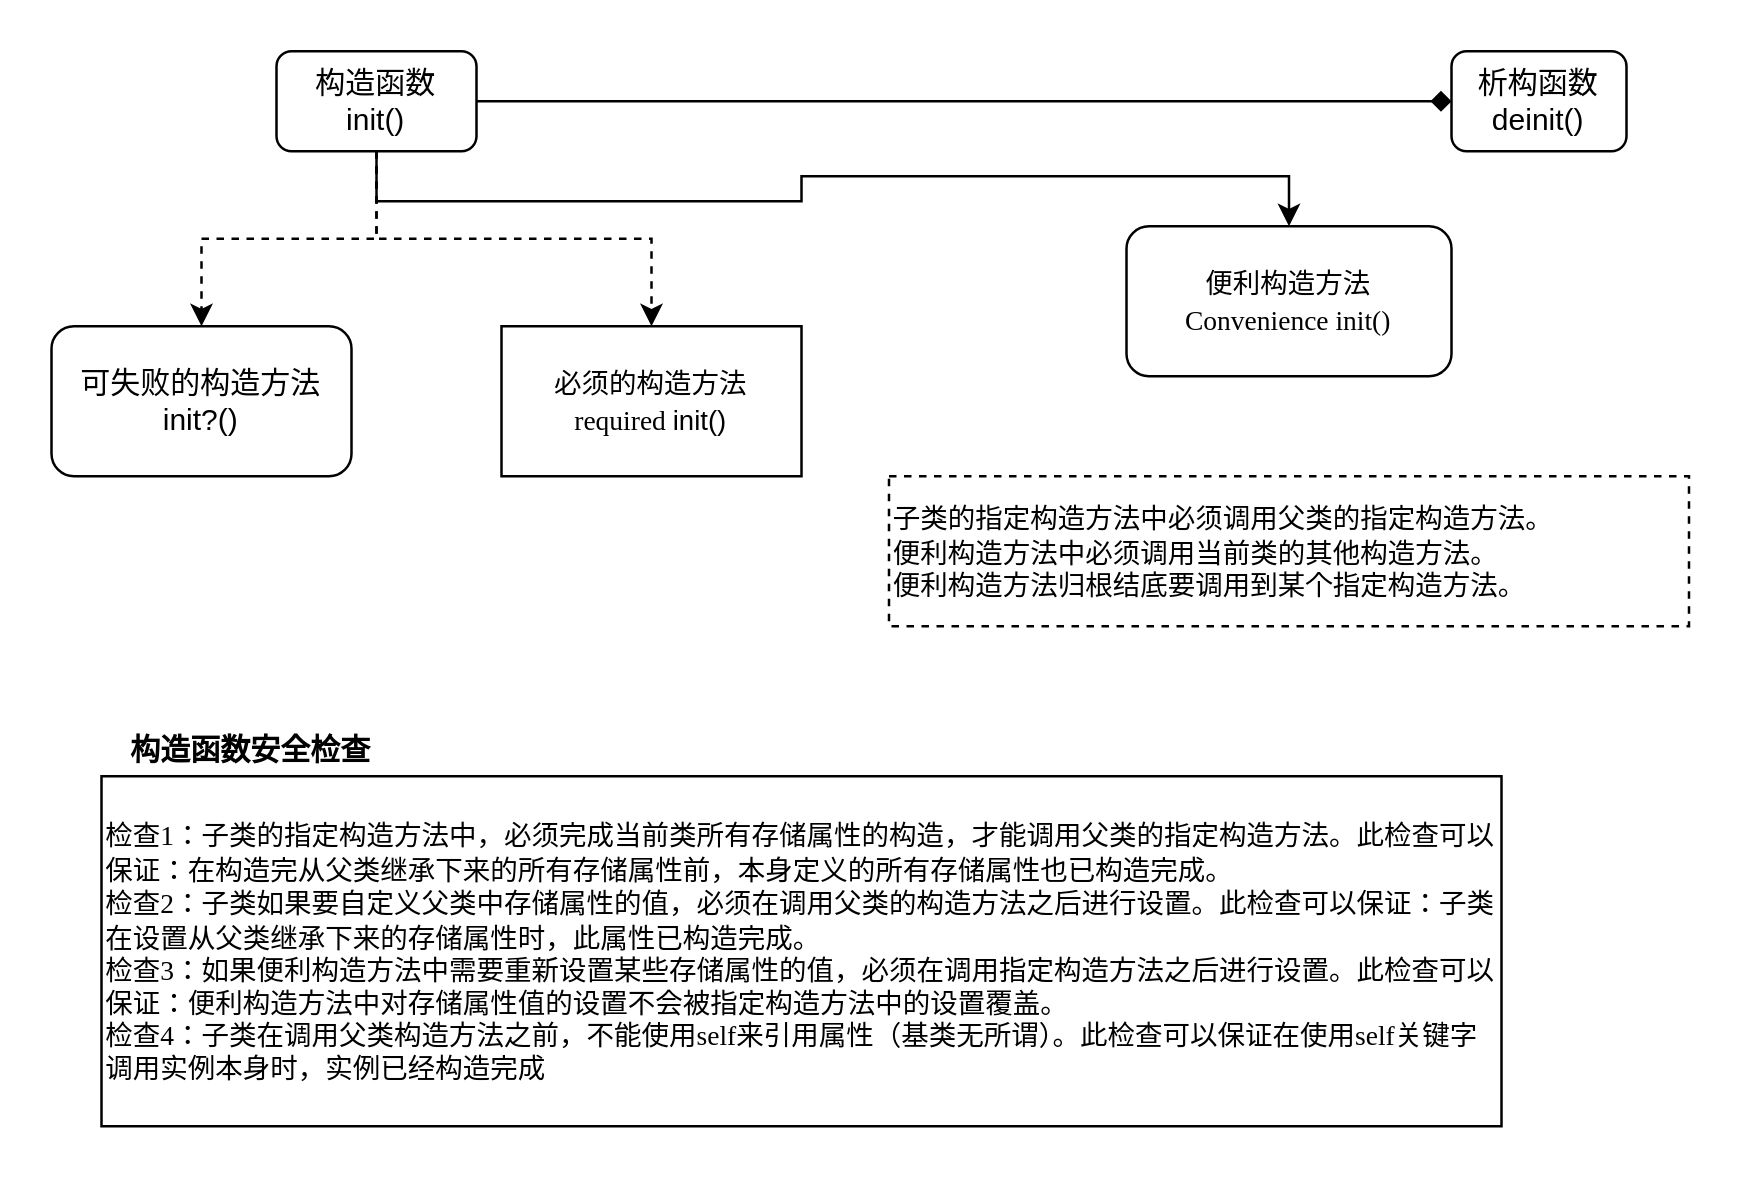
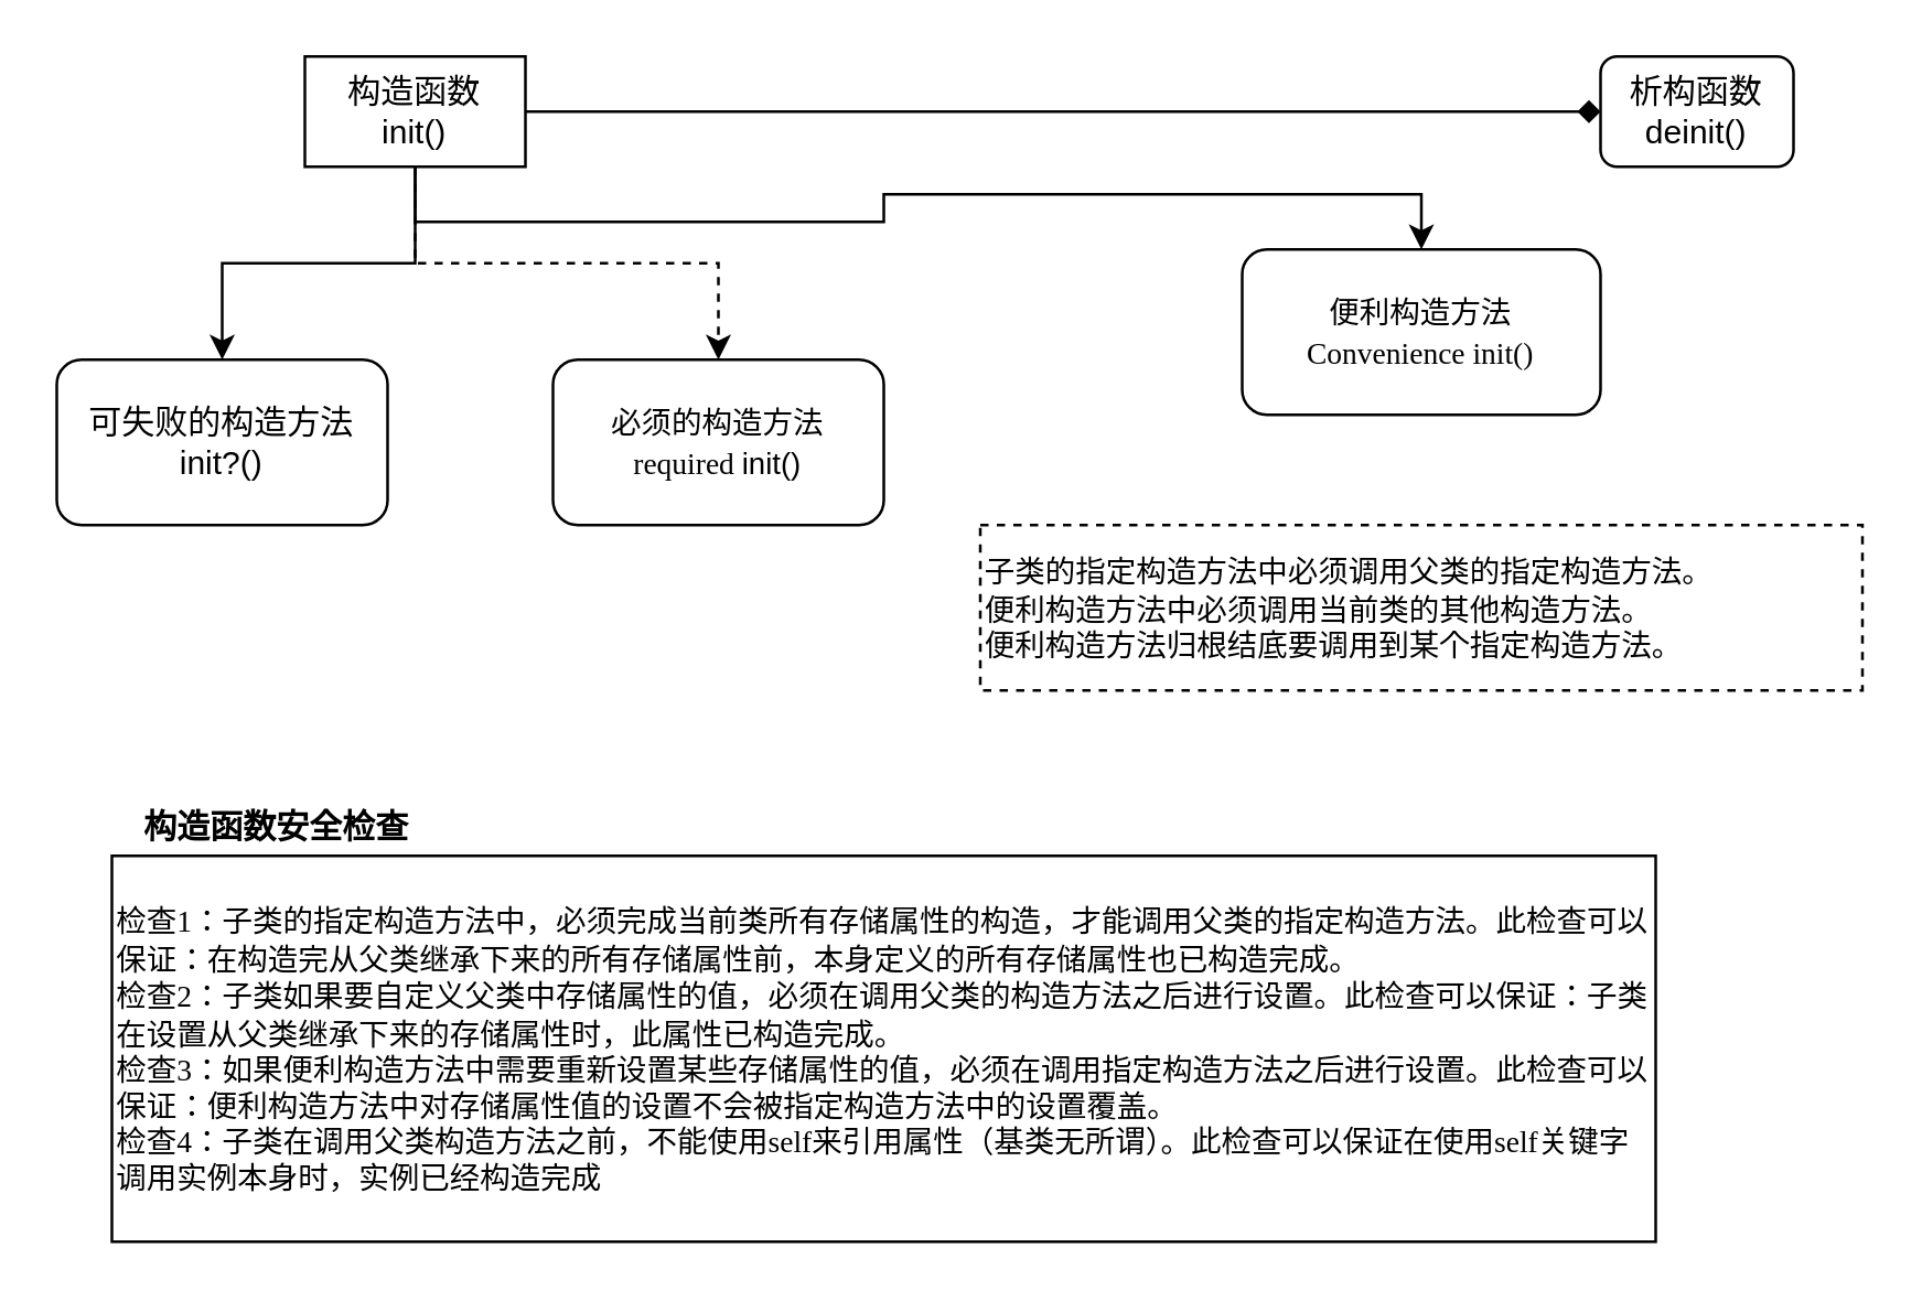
- <mxCell id="6" value="构造函数&lt;br&gt;init()" style="rounded=1;whiteSpace=wrap;html=1;" vertex="1" parent="1"><mxGeometry x="110" y="20" width="80" height="40" as="geometry" /></mxCell>
+ <mxCell id="6" value="构造函数&lt;br&gt;init()" style="whiteSpace=wrap;html=1;rounded=0;" vertex="1" parent="1"><mxGeometry x="110" y="20" width="80" height="40" as="geometry" /></mxCell>
- <mxCell id="2" style="edgeStyle=orthogonalEdgeStyle;rounded=0;orthogonalLoop=1;jettySize=auto;html=1;dashed=1;" edge="1" parent="1" source="6" target="8"><mxGeometry relative="1" as="geometry" /></mxCell>
+ <mxCell id="2" style="edgeStyle=orthogonalEdgeStyle;rounded=0;orthogonalLoop=1;jettySize=auto;html=1;" edge="1" parent="1" source="6" target="8"><mxGeometry relative="1" as="geometry" /></mxCell>
- <mxCell id="9" value="&lt;font style=&quot;font-size: 11px&quot;&gt;必须的构造方法&lt;br style=&quot;font-size: 11px&quot;&gt;&lt;span style=&quot;font-family: &amp;#34;simsun&amp;#34;&quot;&gt;required&amp;nbsp;&lt;/span&gt;&lt;/font&gt;&lt;font style=&quot;font-size: 11px&quot;&gt;init()&lt;/font&gt;" style="whiteSpace=wrap;html=1;rounded=0;" vertex="1" parent="1"><mxGeometry x="200" y="130" width="120" height="60" as="geometry" /></mxCell>
+ <mxCell id="9" value="&lt;font style=&quot;font-size: 11px&quot;&gt;必须的构造方法&lt;br style=&quot;font-size: 11px&quot;&gt;&lt;span style=&quot;font-family: &amp;#34;simsun&amp;#34;&quot;&gt;required&amp;nbsp;&lt;/span&gt;&lt;/font&gt;&lt;font style=&quot;font-size: 11px&quot;&gt;init()&lt;/font&gt;" style="rounded=1;whiteSpace=wrap;html=1;" vertex="1" parent="1"><mxGeometry x="200" y="130" width="120" height="60" as="geometry" /></mxCell>
